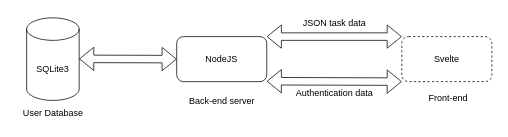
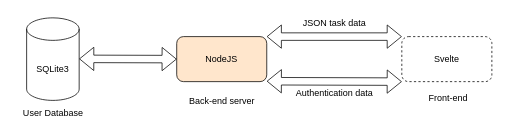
- <mxCell id="4" value="NodeJS" style="rounded=1;whiteSpace=wrap;html=1;" parent="1" vertex="1"><mxGeometry x="235" y="48" width="120" height="60" as="geometry" /></mxCell>
+ <mxCell id="4" value="NodeJS" style="rounded=1;whiteSpace=wrap;html=1;fillColor=#ffe6cc;" parent="1" vertex="1"><mxGeometry x="235" y="48" width="120" height="60" as="geometry" /></mxCell>
